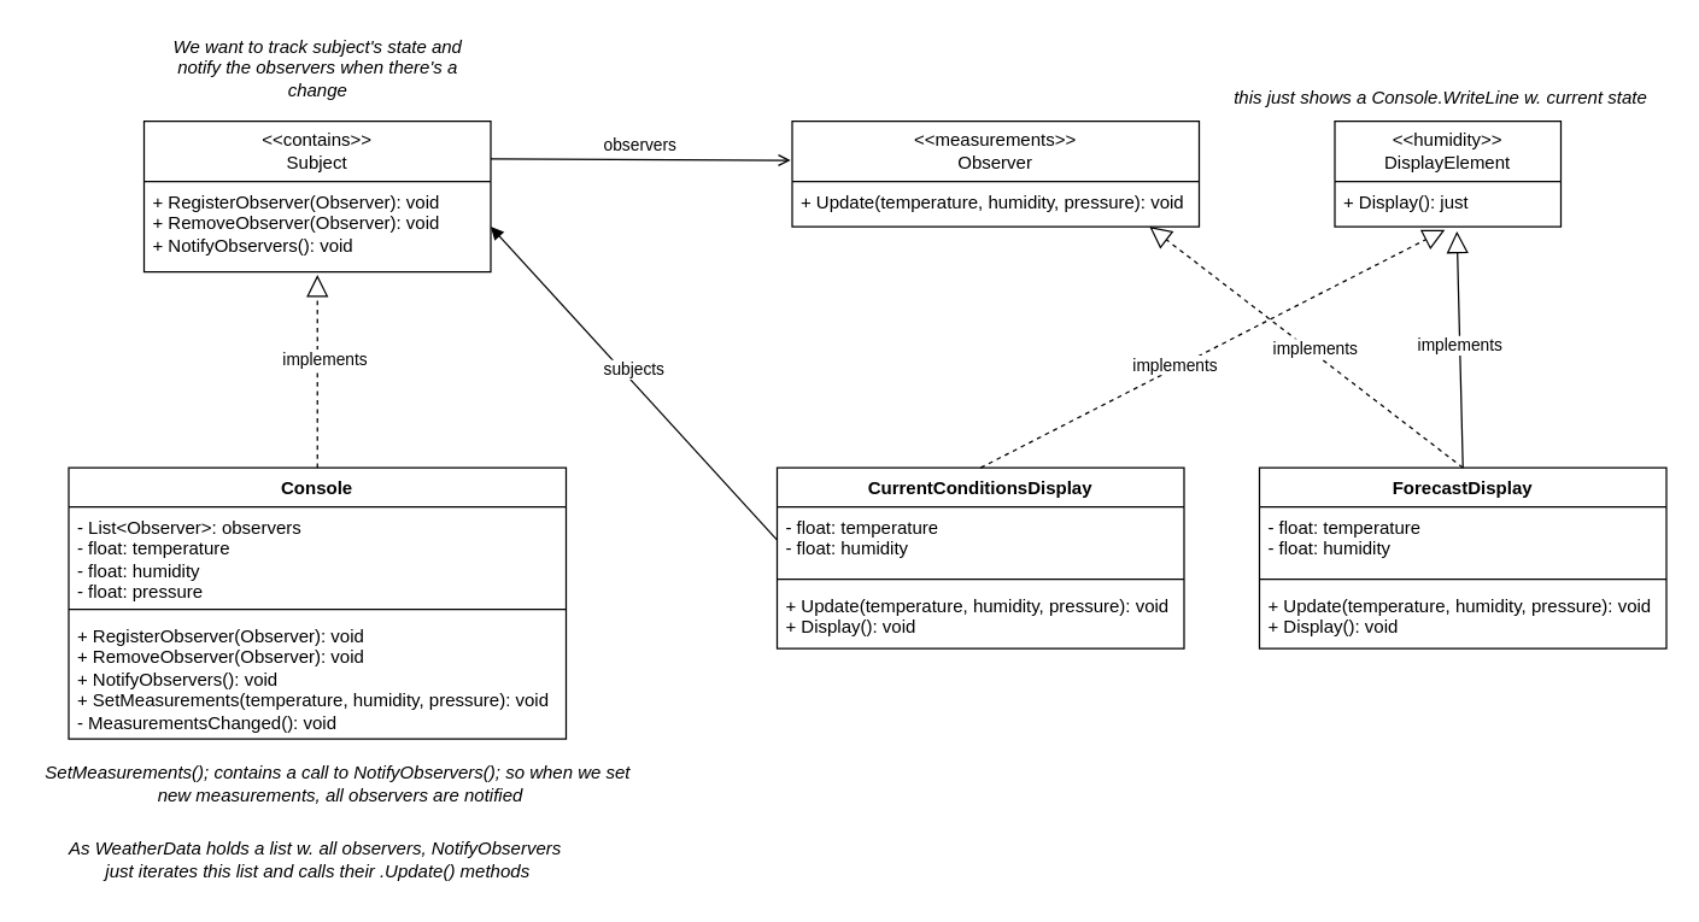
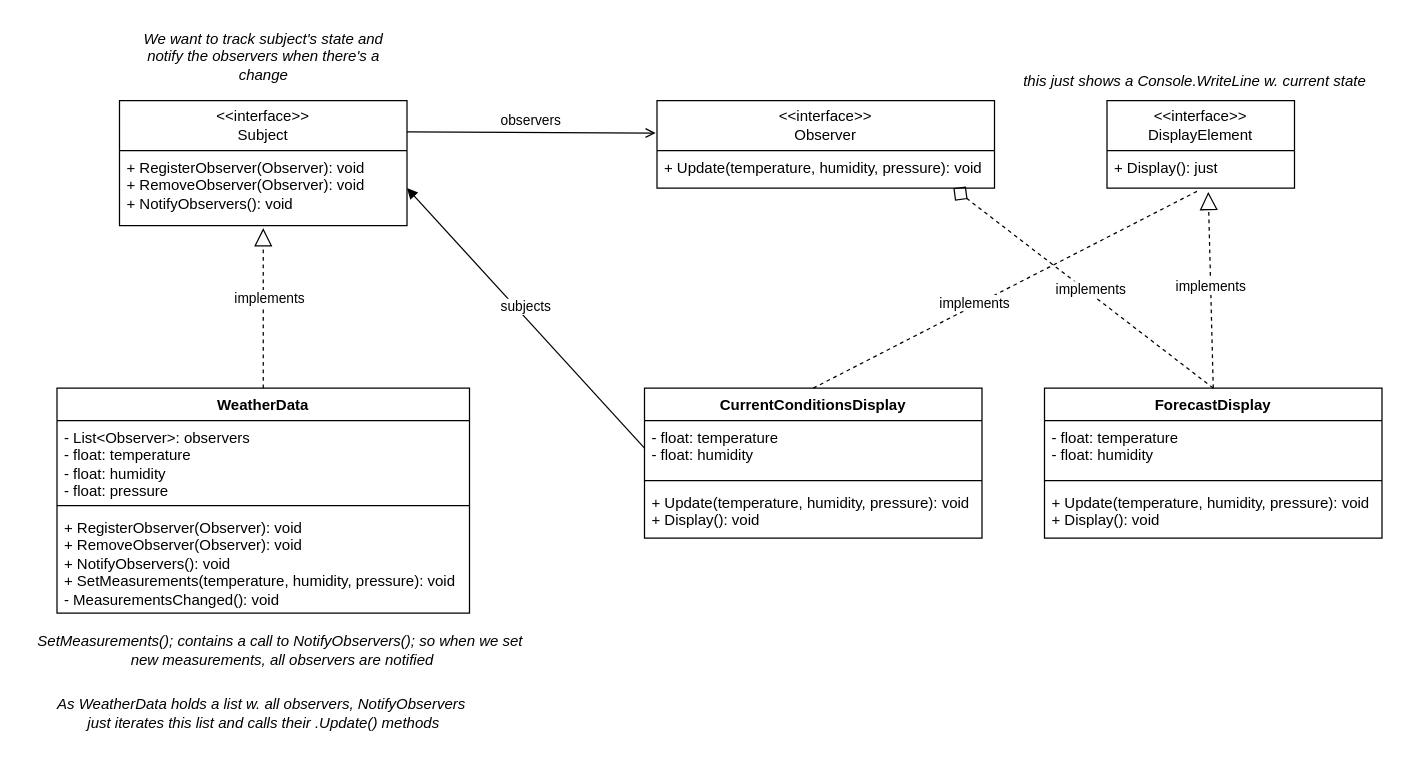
- <mxCell id="2" value="&amp;lt;&amp;lt;contains&amp;gt;&amp;gt;&lt;div&gt;Subject&lt;/div&gt;" style="swimlane;fontStyle=0;childLayout=stackLayout;horizontal=1;startSize=40;fillColor=none;horizontalStack=0;resizeParent=1;resizeParentMax=0;resizeLast=0;collapsible=1;marginBottom=0;whiteSpace=wrap;html=1;" vertex="1" parent="1"><mxGeometry x="95" y="80" width="230" height="100" as="geometry" /></mxCell>
+ <mxCell id="2" value="&amp;lt;&amp;lt;interface&amp;gt;&amp;gt;&lt;div&gt;Subject&lt;/div&gt;" style="swimlane;fontStyle=0;childLayout=stackLayout;horizontal=1;startSize=40;fillColor=none;horizontalStack=0;resizeParent=1;resizeParentMax=0;resizeLast=0;collapsible=1;marginBottom=0;whiteSpace=wrap;html=1;" vertex="1" parent="1"><mxGeometry x="95" y="80" width="230" height="100" as="geometry" /></mxCell>
- <mxCell id="11" value="&amp;lt;&amp;lt;measurements&amp;gt;&amp;gt;&lt;div&gt;Observer&lt;/div&gt;" style="swimlane;fontStyle=0;childLayout=stackLayout;horizontal=1;startSize=40;fillColor=none;horizontalStack=0;resizeParent=1;resizeParentMax=0;resizeLast=0;collapsible=1;marginBottom=0;whiteSpace=wrap;html=1;" vertex="1" parent="1"><mxGeometry x="525" y="80" width="270" height="70" as="geometry" /></mxCell>
+ <mxCell id="11" value="&amp;lt;&amp;lt;interface&amp;gt;&amp;gt;&lt;div&gt;Observer&lt;/div&gt;" style="swimlane;fontStyle=0;childLayout=stackLayout;horizontal=1;startSize=40;fillColor=none;horizontalStack=0;resizeParent=1;resizeParentMax=0;resizeLast=0;collapsible=1;marginBottom=0;whiteSpace=wrap;html=1;" vertex="1" parent="1"><mxGeometry x="525" y="80" width="270" height="70" as="geometry" /></mxCell>
- <mxCell id="17" value="&amp;lt;&amp;lt;humidity&amp;gt;&amp;gt;&lt;div&gt;DisplayElement&lt;/div&gt;" style="swimlane;fontStyle=0;childLayout=stackLayout;horizontal=1;startSize=40;fillColor=none;horizontalStack=0;resizeParent=1;resizeParentMax=0;resizeLast=0;collapsible=1;marginBottom=0;whiteSpace=wrap;html=1;" vertex="1" parent="1"><mxGeometry x="885" y="80" width="150" height="70" as="geometry" /></mxCell>
+ <mxCell id="17" value="&amp;lt;&amp;lt;interface&amp;gt;&amp;gt;&lt;div&gt;DisplayElement&lt;/div&gt;" style="swimlane;fontStyle=0;childLayout=stackLayout;horizontal=1;startSize=40;fillColor=none;horizontalStack=0;resizeParent=1;resizeParentMax=0;resizeLast=0;collapsible=1;marginBottom=0;whiteSpace=wrap;html=1;" vertex="1" parent="1"><mxGeometry x="885" y="80" width="150" height="70" as="geometry" /></mxCell>
- <mxCell id="25" value="" style="endArrow=block;dashed=1;endFill=0;endSize=12;html=1;rounded=0;exitX=0.5;exitY=0;exitDx=0;exitDy=0;entryX=0.878;entryY=1;entryDx=0;entryDy=0;entryPerimeter=0;" edge="1" parent="1" source="19" target="12"><mxGeometry width="160" relative="1" as="geometry"><mxPoint x="130" y="340" as="sourcePoint" /><mxPoint x="130" y="212" as="targetPoint" /></mxGeometry></mxCell>
+ <mxCell id="25" value="" style="endArrow=diamond;dashed=1;endFill=0;endSize=12;html=1;rounded=0;exitX=0.5;exitY=0;exitDx=0;exitDy=0;entryX=0.878;entryY=1;entryDx=0;entryDy=0;entryPerimeter=0;" edge="1" parent="1" source="19" target="12"><mxGeometry width="160" relative="1" as="geometry"><mxPoint x="130" y="340" as="sourcePoint" /><mxPoint x="130" y="212" as="targetPoint" /></mxGeometry></mxCell>
- <mxCell id="23" value="" style="endArrow=block;dashed=1;endFill=0;endSize=12;html=1;rounded=0;exitX=0.5;exitY=0;exitDx=0;exitDy=0;entryX=0.487;entryY=1.067;entryDx=0;entryDy=0;entryPerimeter=0;" edge="1" parent="1" source="13" target="18"><mxGeometry width="160" relative="1" as="geometry"><mxPoint x="120" y="330" as="sourcePoint" /><mxPoint x="120" y="202" as="targetPoint" /></mxGeometry></mxCell>
+ <mxCell id="23" value="" style="endArrow=none;dashed=1;endFill=0;endSize=12;html=1;rounded=0;exitX=0.5;exitY=0;exitDx=0;exitDy=0;entryX=0.487;entryY=1.067;entryDx=0;entryDy=0;entryPerimeter=0;" edge="1" parent="1" source="13" target="18"><mxGeometry width="160" relative="1" as="geometry"><mxPoint x="120" y="330" as="sourcePoint" /><mxPoint x="120" y="202" as="targetPoint" /></mxGeometry></mxCell>
- <mxCell id="27" value="" style="endArrow=block;dashed=0;endFill=0;endSize=12;html=1;rounded=0;exitX=0.5;exitY=0;exitDx=0;exitDy=0;entryX=0.54;entryY=1.1;entryDx=0;entryDy=0;entryPerimeter=0;" edge="1" parent="1" source="19" target="18"><mxGeometry width="160" relative="1" as="geometry"><mxPoint x="140" y="350" as="sourcePoint" /><mxPoint x="140" y="222" as="targetPoint" /></mxGeometry></mxCell>
+ <mxCell id="27" value="" style="endArrow=block;dashed=1;endFill=0;endSize=12;html=1;rounded=0;exitX=0.5;exitY=0;exitDx=0;exitDy=0;entryX=0.54;entryY=1.1;entryDx=0;entryDy=0;entryPerimeter=0;" edge="1" parent="1" source="19" target="18"><mxGeometry width="160" relative="1" as="geometry"><mxPoint x="140" y="350" as="sourcePoint" /><mxPoint x="140" y="222" as="targetPoint" /></mxGeometry></mxCell>
- <mxCell id="4" value="Console" style="swimlane;fontStyle=1;align=center;verticalAlign=top;childLayout=stackLayout;horizontal=1;startSize=26;horizontalStack=0;resizeParent=1;resizeParentMax=0;resizeLast=0;collapsible=1;marginBottom=0;whiteSpace=wrap;html=1;" vertex="1" parent="1"><mxGeometry x="45" y="310" width="330" height="180" as="geometry" /></mxCell>
+ <mxCell id="4" value="WeatherData" style="swimlane;fontStyle=1;align=center;verticalAlign=top;childLayout=stackLayout;horizontal=1;startSize=26;horizontalStack=0;resizeParent=1;resizeParentMax=0;resizeLast=0;collapsible=1;marginBottom=0;whiteSpace=wrap;html=1;" vertex="1" parent="1"><mxGeometry x="45" y="310" width="330" height="180" as="geometry" /></mxCell>
